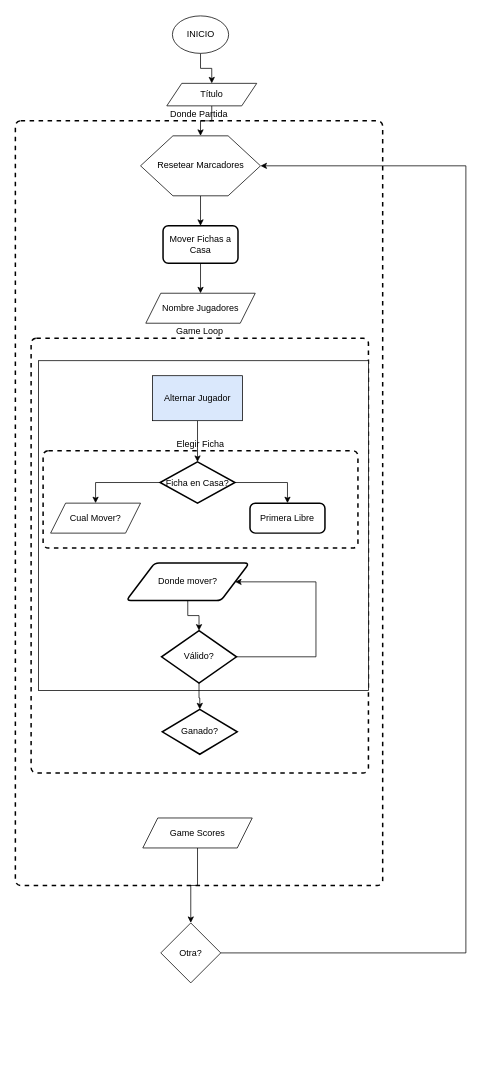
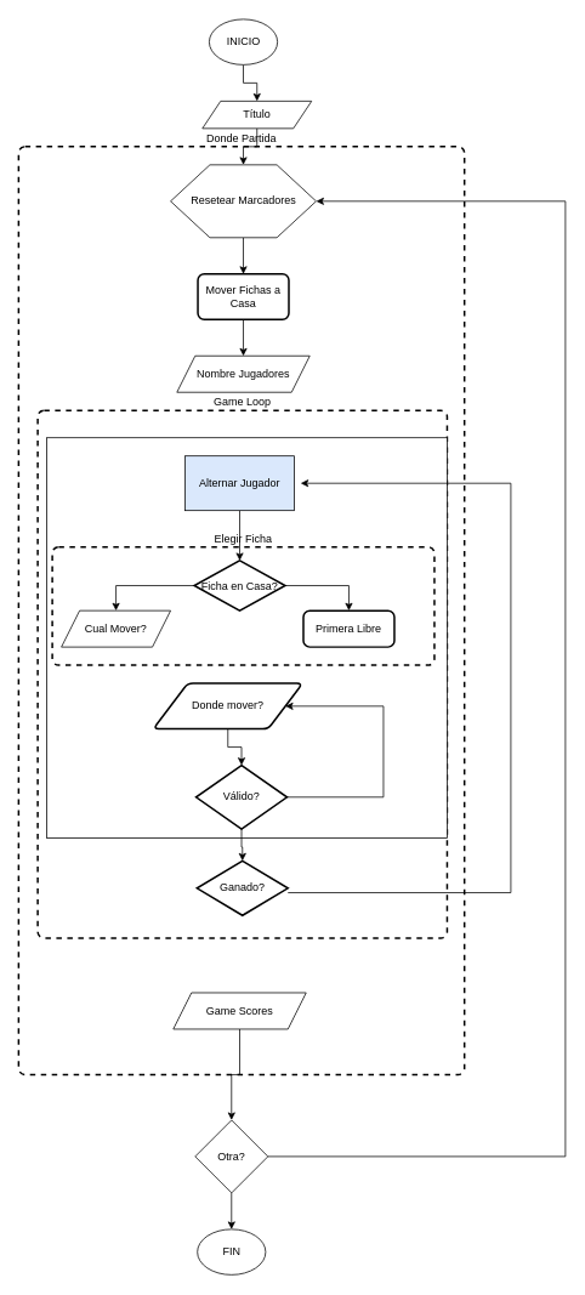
+ <mxCell id="34" style="edgeStyle=orthogonalEdgeStyle;rounded=0;orthogonalLoop=1;jettySize=auto;html=1;entryX=1.058;entryY=0.5;entryDx=0;entryDy=0;entryPerimeter=0;" edge="1" parent="1" source="33" target="27"><mxGeometry relative="1" as="geometry"><Array as="points"><mxPoint x="561" y="980" /><mxPoint x="561" y="530" /></Array></mxGeometry></mxCell>
+ <mxCell id="10" style="edgeStyle=orthogonalEdgeStyle;rounded=0;orthogonalLoop=1;jettySize=auto;html=1;exitX=0.5;exitY=1;exitDx=0;exitDy=0;" edge="1" parent="1" source="11" target="12"><mxGeometry relative="1" as="geometry" /></mxCell>
+ <mxCell id="12" value="FIN" style="ellipse;whiteSpace=wrap;html=1;" vertex="1" parent="1"><mxGeometry x="216.5" y="1350" width="75" height="50" as="geometry" /></mxCell>
